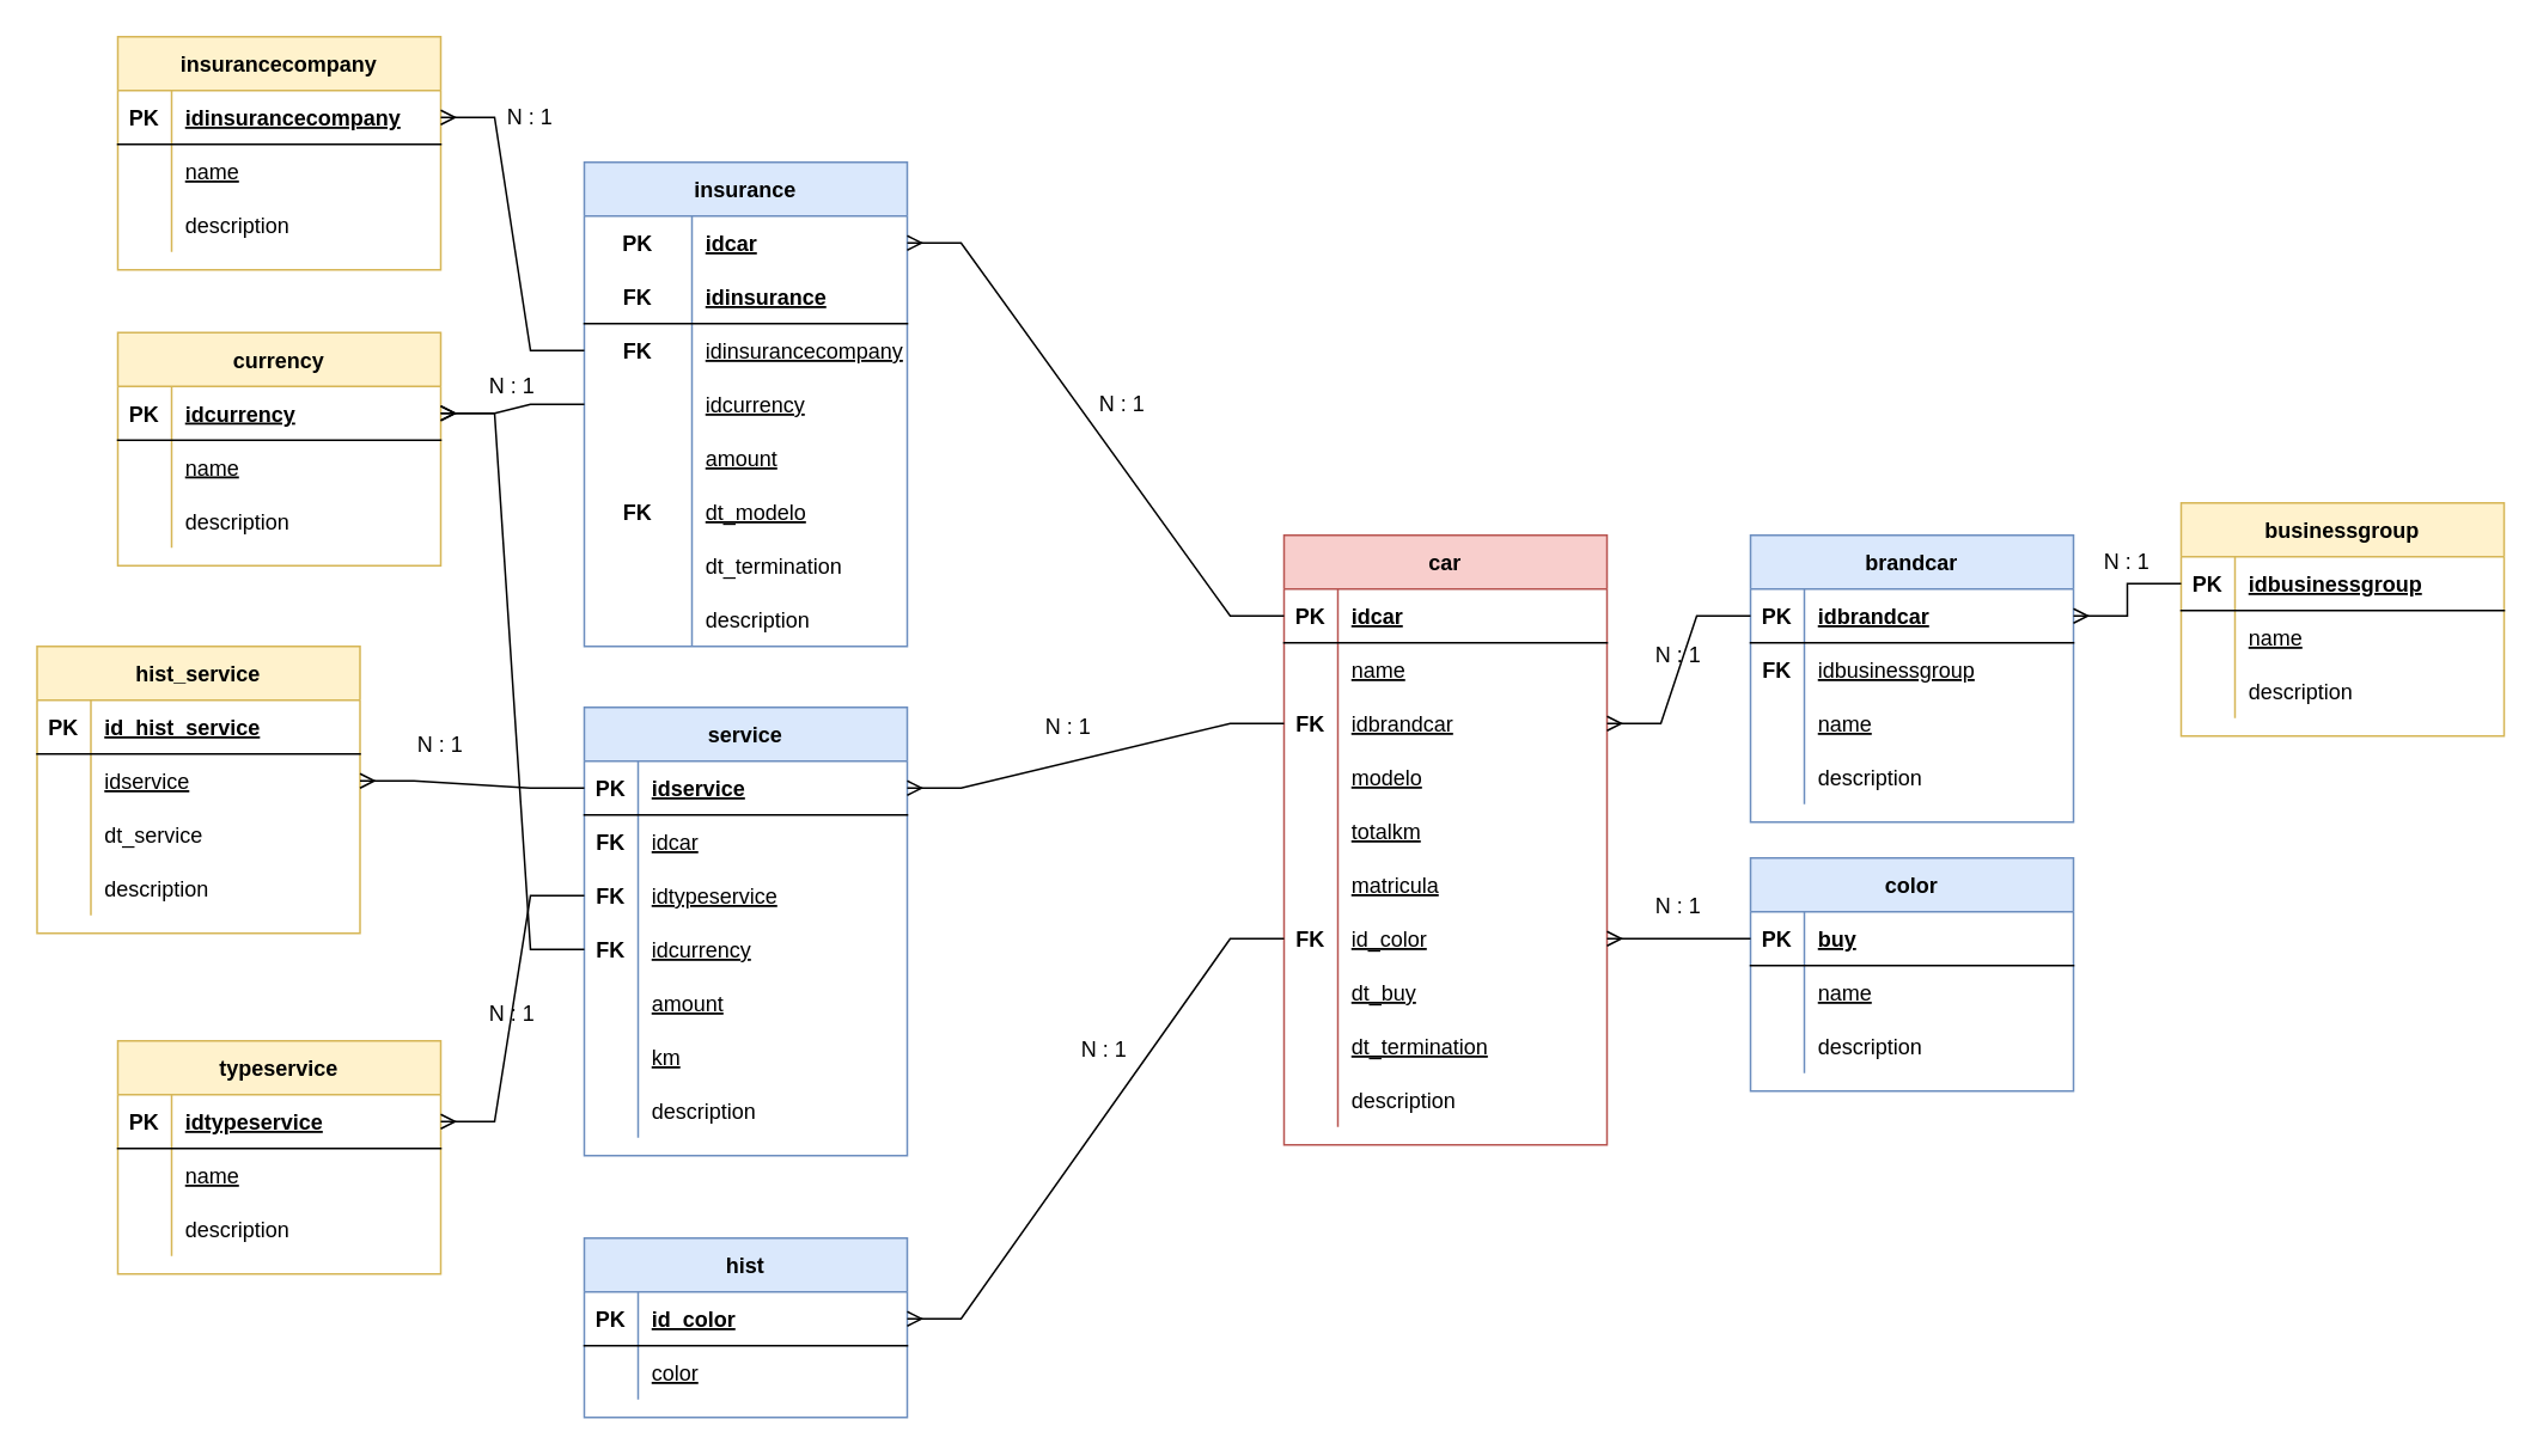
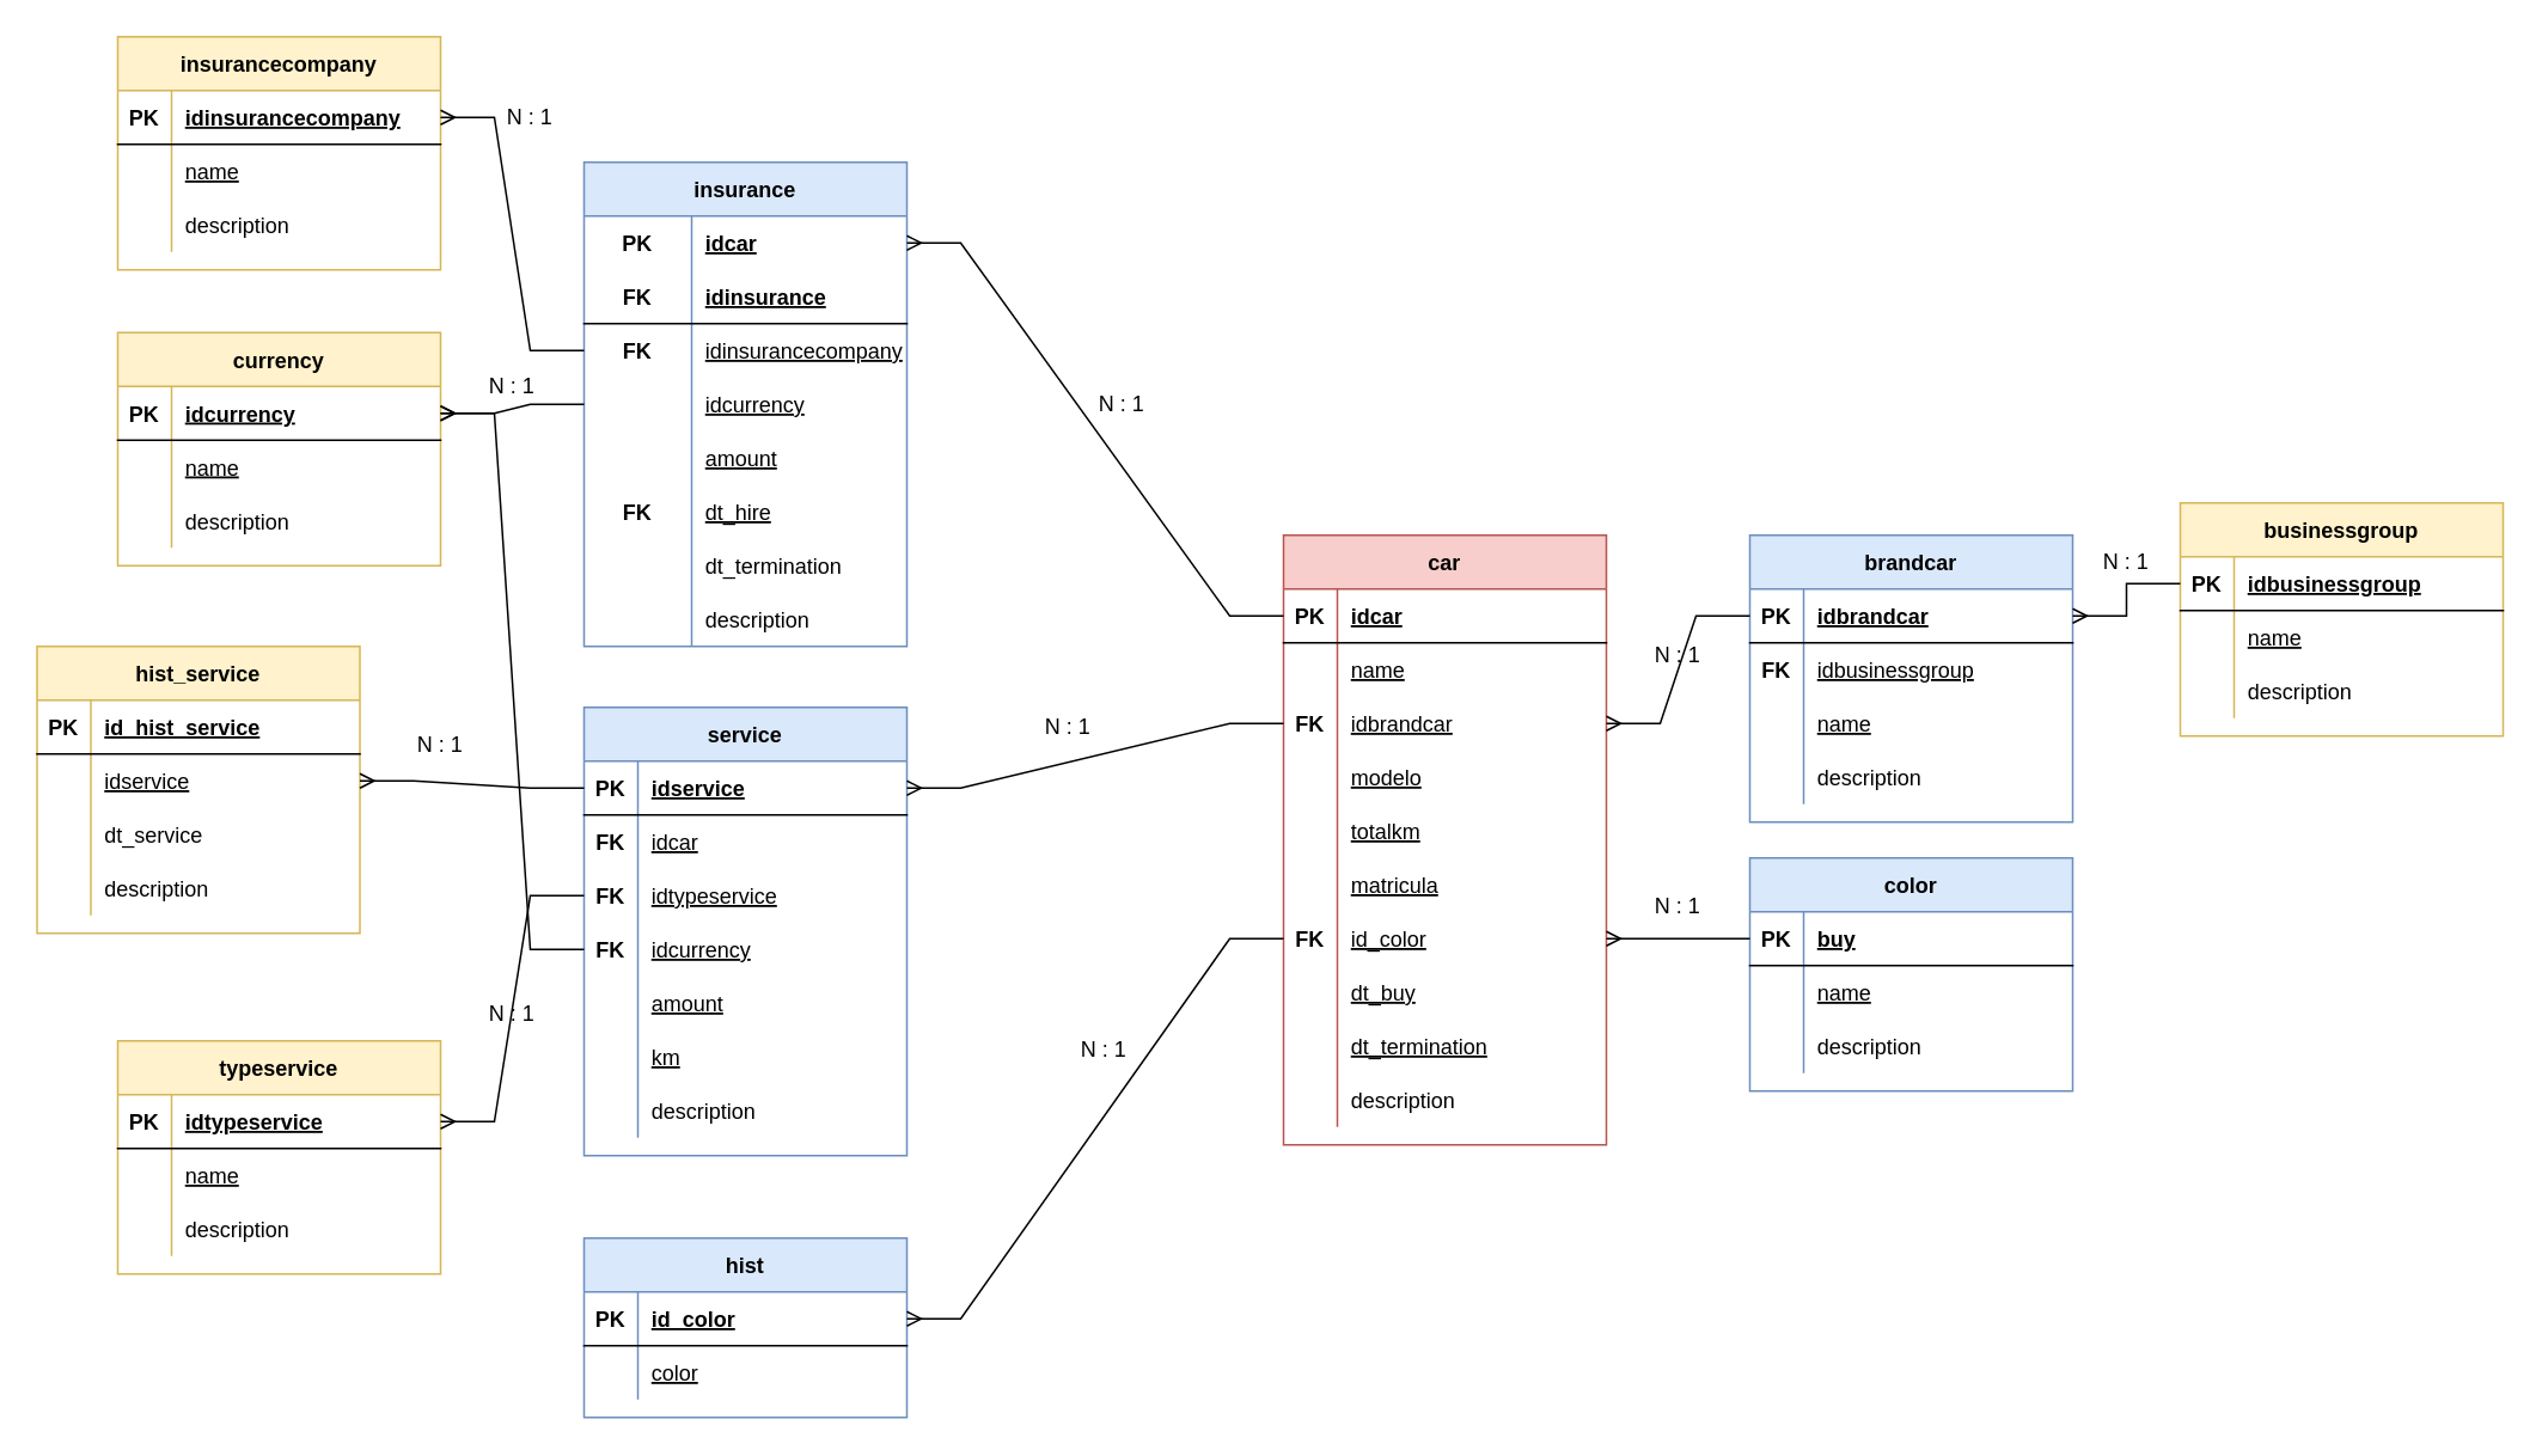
- <mxCell id="157" value="dt_modelo" style="shape=partialRectangle;connectable=0;fillColor=none;top=0;left=0;bottom=0;right=0;align=left;spacingLeft=6;overflow=hidden;fontStyle=4" parent="155" vertex="1"><mxGeometry x="60" width="120" height="30" as="geometry"><mxRectangle width="120" height="30" as="alternateBounds" /></mxGeometry></mxCell>
+ <mxCell id="157" value="dt_hire" style="shape=partialRectangle;connectable=0;fillColor=none;top=0;left=0;bottom=0;right=0;align=left;spacingLeft=6;overflow=hidden;fontStyle=4" parent="155" vertex="1"><mxGeometry x="60" width="120" height="30" as="geometry"><mxRectangle width="120" height="30" as="alternateBounds" /></mxGeometry></mxCell>
